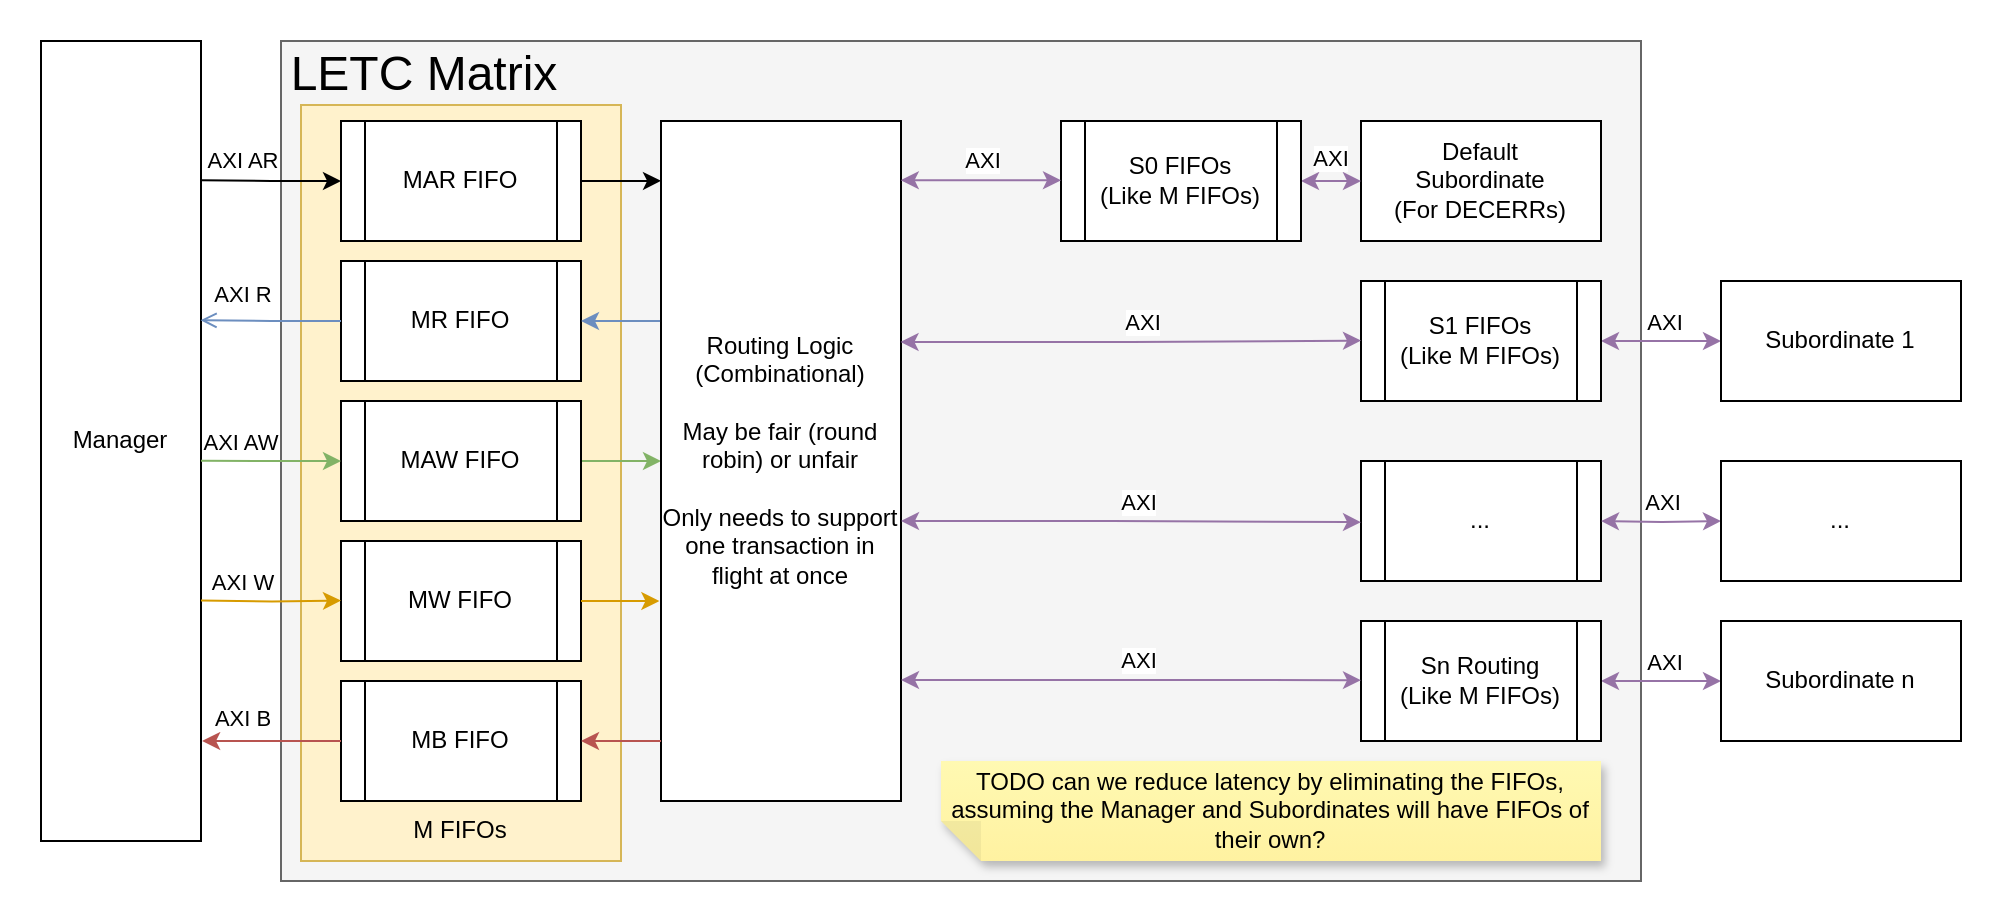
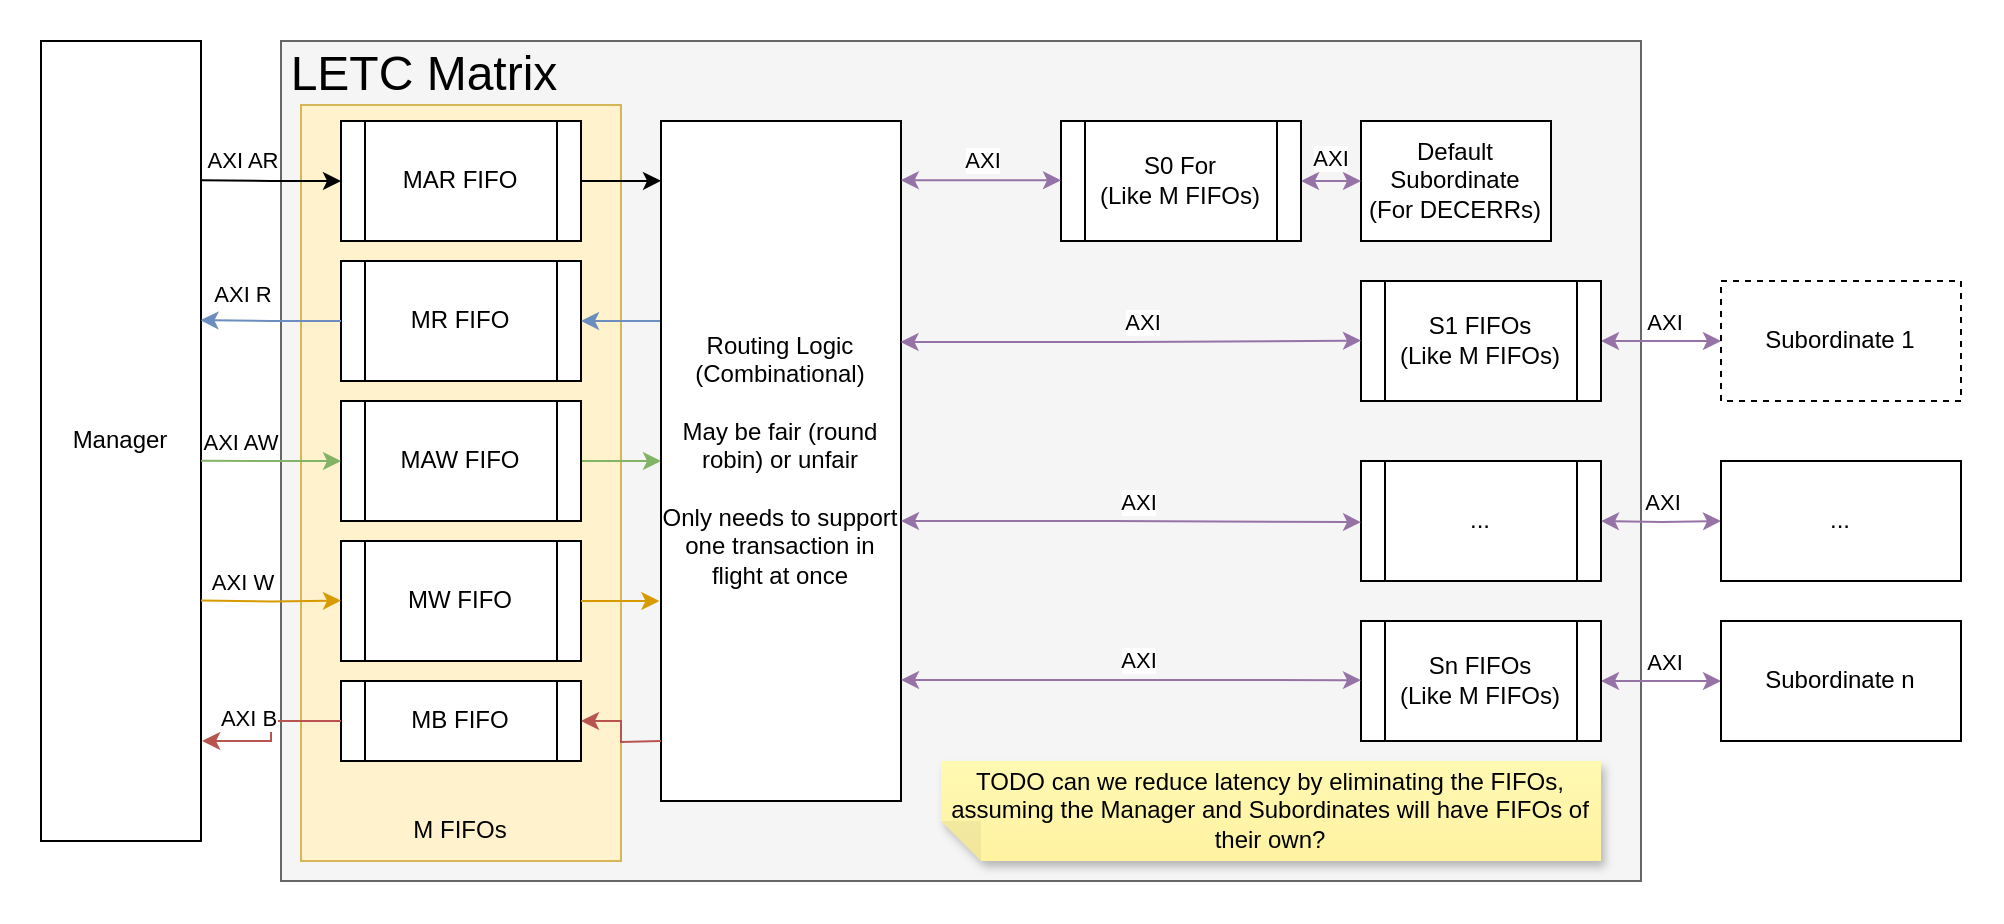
- <mxCell id="35" value="S0 FIFOs&lt;br&gt;(Like M FIFOs)" style="shape=process;whiteSpace=wrap;html=1;backgroundOutline=1;" vertex="1" parent="1"><mxGeometry x="530" y="60" width="120" height="60" as="geometry" /></mxCell>
+ <mxCell id="35" value="S0 For&lt;br&gt;(Like M FIFOs)" style="shape=process;whiteSpace=wrap;html=1;backgroundOutline=1;" vertex="1" parent="1"><mxGeometry x="530" y="60" width="120" height="60" as="geometry" /></mxCell>
- <mxCell id="24" value="Default&lt;br&gt;Subordinate&lt;br&gt;(For DECERRs)" style="rounded=0;whiteSpace=wrap;html=1;" vertex="1" parent="1"><mxGeometry x="680" y="60" width="120" height="60" as="geometry" /></mxCell>
+ <mxCell id="24" value="Default&lt;br&gt;Subordinate&lt;br&gt;(For DECERRs)" style="rounded=0;whiteSpace=wrap;html=1;" vertex="1" parent="1"><mxGeometry x="680" y="60" width="95" height="60" as="geometry" /></mxCell>
- <mxCell id="15" style="edgeStyle=orthogonalEdgeStyle;rounded=0;orthogonalLoop=1;jettySize=auto;html=1;exitX=0;exitY=0.5;exitDx=0;exitDy=0;entryX=0.997;entryY=0.349;entryDx=0;entryDy=0;entryPerimeter=0;startArrow=none;startFill=0;endArrow=open;endFill=1;fillColor=#dae8fc;strokeColor=#6c8ebf;" edge="1" parent="1" source="11" target="12"><mxGeometry relative="1" as="geometry" /></mxCell>
+ <mxCell id="15" style="edgeStyle=orthogonalEdgeStyle;rounded=0;orthogonalLoop=1;jettySize=auto;html=1;exitX=0;exitY=0.5;exitDx=0;exitDy=0;entryX=0.997;entryY=0.349;entryDx=0;entryDy=0;entryPerimeter=0;startArrow=none;startFill=0;endArrow=classic;endFill=1;fillColor=#dae8fc;strokeColor=#6c8ebf;" edge="1" parent="1" source="11" target="12"><mxGeometry relative="1" as="geometry" /></mxCell>
- <mxCell id="36" value="Subordinate 1" style="rounded=0;whiteSpace=wrap;html=1;" vertex="1" parent="1"><mxGeometry x="860" y="140" width="120" height="60" as="geometry" /></mxCell>
+ <mxCell id="36" value="Subordinate 1" style="rounded=0;whiteSpace=wrap;html=1;dashed=1;" vertex="1" parent="1"><mxGeometry x="860" y="140" width="120" height="60" as="geometry" /></mxCell>
- <mxCell id="32" value="Sn Routing&lt;br&gt;(Like M FIFOs)" style="shape=process;whiteSpace=wrap;html=1;backgroundOutline=1;" vertex="1" parent="1"><mxGeometry x="680" y="310" width="120" height="60" as="geometry" /></mxCell>
+ <mxCell id="32" value="Sn FIFOs&lt;br&gt;(Like M FIFOs)" style="shape=process;whiteSpace=wrap;html=1;backgroundOutline=1;" vertex="1" parent="1"><mxGeometry x="680" y="310" width="120" height="60" as="geometry" /></mxCell>
- <mxCell id="9" value="MB FIFO" style="shape=process;whiteSpace=wrap;html=1;backgroundOutline=1;" vertex="1" parent="1"><mxGeometry x="170" y="340" width="120" height="60" as="geometry" /></mxCell>
+ <mxCell id="9" value="MB FIFO" style="shape=process;whiteSpace=wrap;html=1;backgroundOutline=1;" vertex="1" parent="1"><mxGeometry x="170" y="340" width="120" height="40" as="geometry" /></mxCell>
